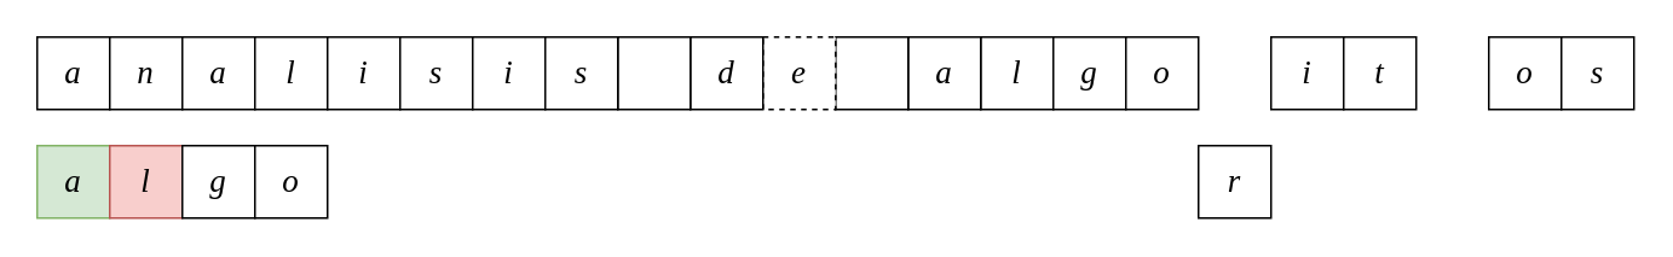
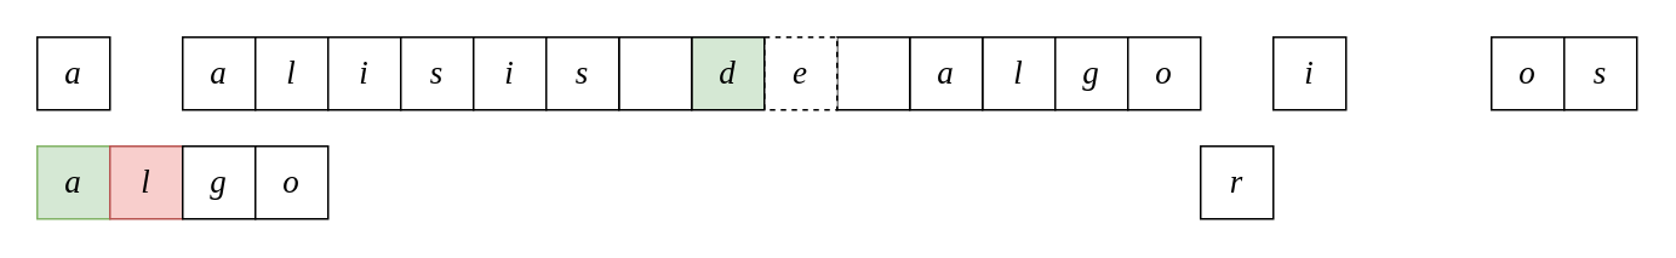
- <mxCell id="3" value="&lt;font face=&quot;cm&quot; style=&quot;font-size: 18px&quot;&gt;&lt;i&gt;n&lt;/i&gt;&lt;/font&gt;" style="whiteSpace=wrap;html=1;aspect=fixed;" parent="1" vertex="1"><mxGeometry x="60" y="20" width="40" height="40" as="geometry" /></mxCell>
- <mxCell id="13" value="&lt;font face=&quot;cm&quot; style=&quot;font-size: 18px&quot;&gt;&lt;i&gt;d&lt;/i&gt;&lt;/font&gt;" style="whiteSpace=wrap;html=1;aspect=fixed;" parent="1" vertex="1"><mxGeometry x="380" y="20" width="40" height="40" as="geometry" /></mxCell>
+ <mxCell id="13" value="&lt;font face=&quot;cm&quot; style=&quot;font-size: 18px&quot;&gt;&lt;i&gt;d&lt;/i&gt;&lt;/font&gt;" style="whiteSpace=wrap;html=1;aspect=fixed;fillColor=#d5e8d4;" parent="1" vertex="1"><mxGeometry x="380" y="20" width="40" height="40" as="geometry" /></mxCell>
- <mxCell id="20" value="&lt;font face=&quot;cm&quot; style=&quot;font-size: 18px&quot;&gt;&lt;i&gt;t&lt;/i&gt;&lt;/font&gt;" style="whiteSpace=wrap;html=1;aspect=fixed;" parent="1" vertex="1"><mxGeometry x="740" y="20" width="40" height="40" as="geometry" /></mxCell>
